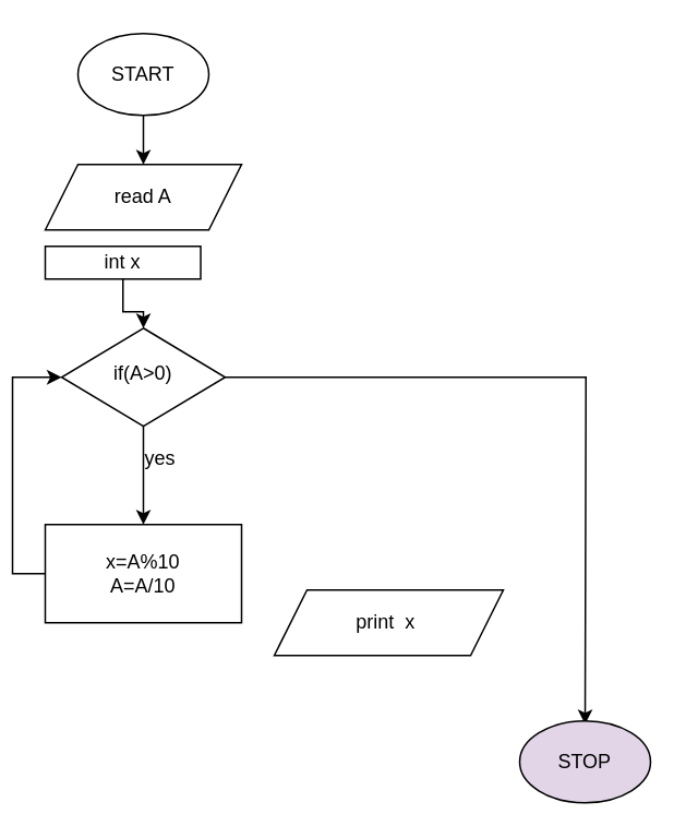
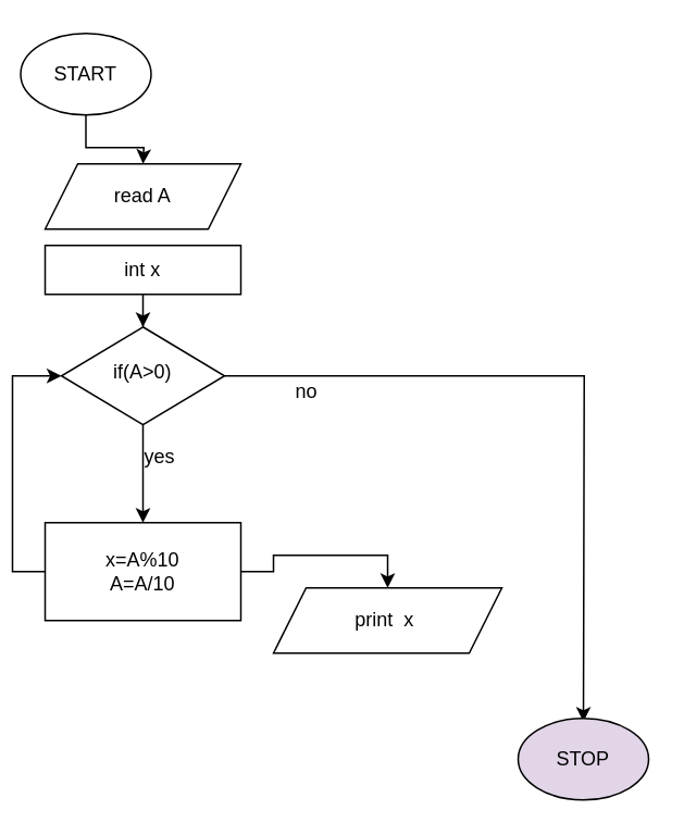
- <mxCell id="5" value="START" style="ellipse;whiteSpace=wrap;html=1;" parent="1" vertex="1"><mxGeometry x="40" y="20" width="80" height="50" as="geometry" /></mxCell>
+ <mxCell id="5" value="START" style="ellipse;whiteSpace=wrap;html=1;" parent="1" vertex="1"><mxGeometry x="5" y="20" width="80" height="50" as="geometry" /></mxCell>
- <mxCell id="12" value="int x" style="rounded=0;whiteSpace=wrap;html=1;" parent="1" vertex="1"><mxGeometry x="20" y="150" width="95" height="20" as="geometry" /></mxCell>
+ <mxCell id="12" value="int x" style="rounded=0;whiteSpace=wrap;html=1;" parent="1" vertex="1"><mxGeometry x="20" y="150" width="120" height="30" as="geometry" /></mxCell>
+ <mxCell id="11" value="no" style="text;html=1;align=center;verticalAlign=middle;resizable=0;points=[];autosize=1;" parent="1" vertex="1"><mxGeometry x="165" y="230" width="30" height="20" as="geometry" /></mxCell>
+ <mxCell id="14" style="edgeStyle=orthogonalEdgeStyle;rounded=0;orthogonalLoop=1;jettySize=auto;html=1;exitX=1;exitY=0.5;exitDx=0;exitDy=0;entryX=0.5;entryY=0;entryDx=0;entryDy=0;" parent="1" source="15" target="17" edge="1"><mxGeometry relative="1" as="geometry" /></mxCell>
